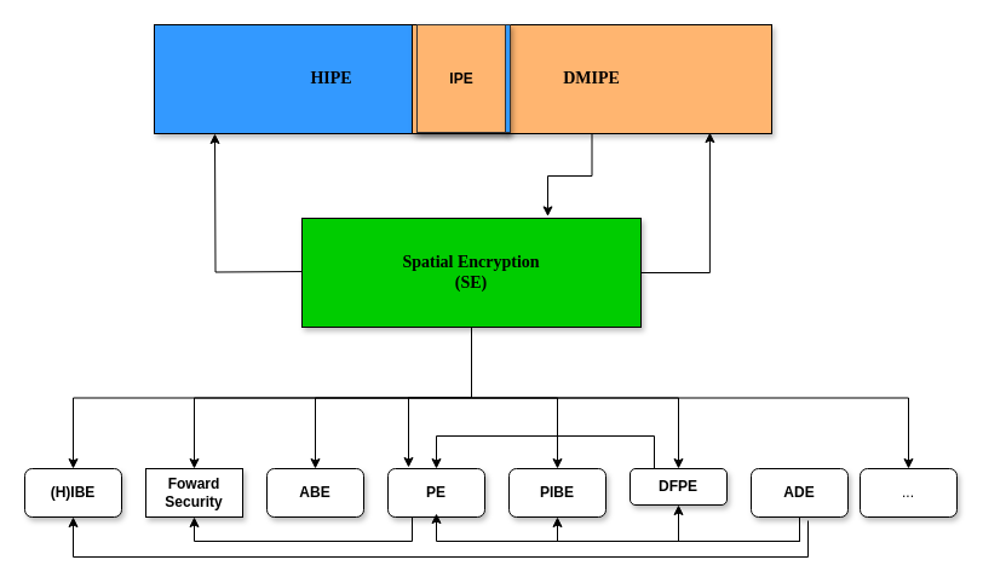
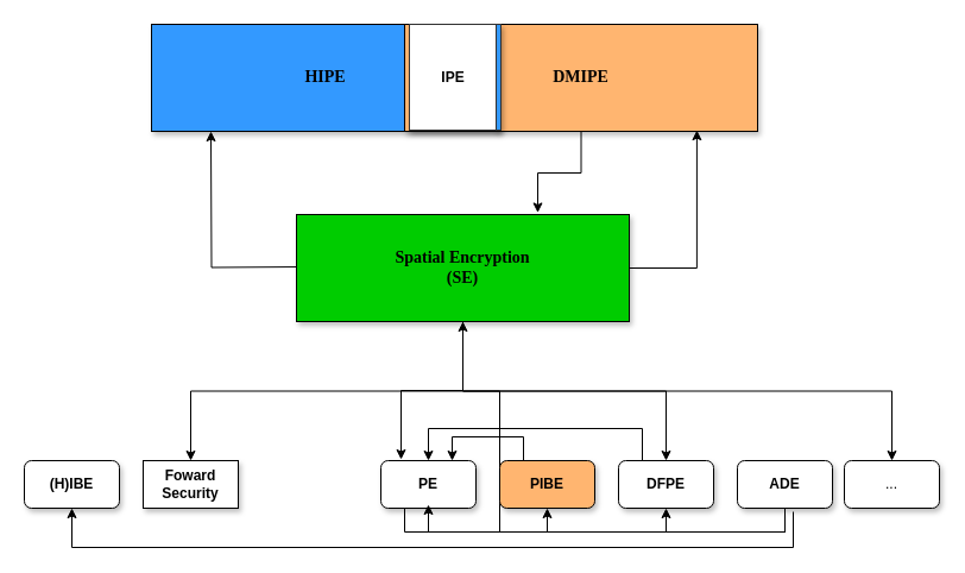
- <mxCell id="29" value="&lt;b&gt;IPE&lt;/b&gt;" style="rounded=0;whiteSpace=wrap;html=1;shadow=1;strokeColor=#333333;fillColor=#ffb570;" parent="1" vertex="1"><mxGeometry x="344" y="20" width="74" height="89" as="geometry" /></mxCell>
+ <mxCell id="29" value="&lt;b&gt;IPE&lt;/b&gt;" style="rounded=0;whiteSpace=wrap;html=1;shadow=1;strokeColor=#333333;" parent="1" vertex="1"><mxGeometry x="344" y="20" width="74" height="89" as="geometry" /></mxCell>
- <mxCell id="2" style="edgeStyle=orthogonalEdgeStyle;rounded=0;orthogonalLoop=1;jettySize=auto;html=1;exitX=0.5;exitY=1;exitDx=0;exitDy=0;" parent="1" source="11" target="13" edge="1"><mxGeometry relative="1" as="geometry" /></mxCell>
- <mxCell id="4" style="edgeStyle=orthogonalEdgeStyle;rounded=0;orthogonalLoop=1;jettySize=auto;html=1;exitX=0.5;exitY=1;exitDx=0;exitDy=0;entryX=0.5;entryY=0;entryDx=0;entryDy=0;" parent="1" source="11" target="15" edge="1"><mxGeometry relative="1" as="geometry" /></mxCell>
- <mxCell id="9" style="edgeStyle=orthogonalEdgeStyle;rounded=0;orthogonalLoop=1;jettySize=auto;html=1;exitX=0.5;exitY=1;exitDx=0;exitDy=0;entryX=0.5;entryY=0;entryDx=0;entryDy=0;" parent="1" source="11" target="19" edge="1"><mxGeometry relative="1" as="geometry" /></mxCell>
+ <mxCell id="18" style="edgeStyle=orthogonalEdgeStyle;rounded=0;orthogonalLoop=1;jettySize=auto;html=1;exitX=0.25;exitY=0;exitDx=0;exitDy=0;entryX=0.75;entryY=0;entryDx=0;entryDy=0;" parent="1" source="19" target="17" edge="1"><mxGeometry relative="1" as="geometry" /></mxCell>
- <mxCell id="21" value="&lt;b&gt;DFPE&lt;/b&gt;" style="rounded=1;whiteSpace=wrap;html=1;shadow=1;" parent="1" vertex="1"><mxGeometry x="520" y="387" width="80" height="30" as="geometry" /></mxCell>
+ <mxCell id="21" value="&lt;b&gt;DFPE&lt;/b&gt;" style="rounded=1;whiteSpace=wrap;html=1;shadow=1;" parent="1" vertex="1"><mxGeometry x="520" y="387" width="80" height="40" as="geometry" /></mxCell>
- <mxCell id="15" value="&lt;b&gt;ABE&lt;/b&gt;" style="rounded=1;whiteSpace=wrap;html=1;shadow=1;" parent="1" vertex="1"><mxGeometry x="220" y="387" width="80" height="40" as="geometry" /></mxCell>
- <mxCell id="19" value="&lt;b&gt;PIBE&lt;/b&gt;" style="rounded=1;whiteSpace=wrap;html=1;shadow=1;" parent="1" vertex="1"><mxGeometry x="420" y="387" width="80" height="40" as="geometry" /></mxCell>
+ <mxCell id="19" value="&lt;b&gt;PIBE&lt;/b&gt;" style="rounded=1;whiteSpace=wrap;html=1;shadow=1;fillColor=#ffb570;" parent="1" vertex="1"><mxGeometry x="420" y="387" width="80" height="40" as="geometry" /></mxCell>
- <mxCell id="16" style="edgeStyle=orthogonalEdgeStyle;rounded=0;orthogonalLoop=1;jettySize=auto;html=1;exitX=0.25;exitY=1;exitDx=0;exitDy=0;entryX=0.5;entryY=1;entryDx=0;entryDy=0;" parent="1" source="17" target="14" edge="1"><mxGeometry relative="1" as="geometry" /></mxCell>
+ <mxCell id="16" style="edgeStyle=orthogonalEdgeStyle;rounded=0;orthogonalLoop=1;jettySize=auto;html=1;exitX=0.25;exitY=1;exitDx=0;exitDy=0;" parent="1" source="17" target="11" edge="1"><mxGeometry relative="1" as="geometry" /></mxCell>
